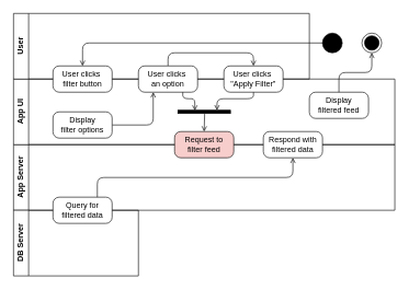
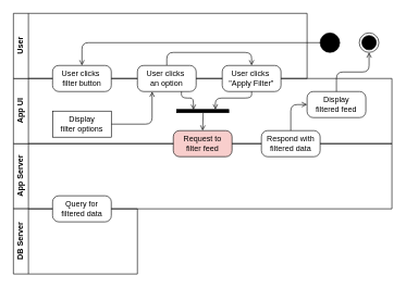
+ <mxCell id="14" style="edgeStyle=orthogonalEdgeStyle;rounded=1;orthogonalLoop=1;jettySize=auto;html=1;exitX=0.5;exitY=0;exitDx=0;exitDy=0;entryX=0;entryY=0.5;entryDx=0;entryDy=0;endArrow=open;endFill=0;curved=0;" parent="2" source="13" target="11" edge="1"><mxGeometry relative="1" as="geometry" /></mxCell>
- <mxCell id="7" value="Display&lt;div&gt;filter options&lt;/div&gt;" style="html=1;align=center;verticalAlign=middle;rounded=1;absoluteArcSize=1;arcSize=19;dashed=0;whiteSpace=wrap;" parent="3" vertex="1"><mxGeometry x="60" y="50" width="90" height="40" as="geometry" /></mxCell>
+ <mxCell id="7" value="Display&lt;div&gt;filter options&lt;/div&gt;" style="html=1;align=center;verticalAlign=middle;absoluteArcSize=1;arcSize=19;dashed=0;whiteSpace=wrap;rounded=0;" parent="3" vertex="1"><mxGeometry x="60" y="50" width="90" height="40" as="geometry" /></mxCell>
- <mxCell id="24" style="edgeStyle=orthogonalEdgeStyle;rounded=1;orthogonalLoop=1;jettySize=auto;html=1;exitX=0.75;exitY=0;exitDx=0;exitDy=0;entryX=0.5;entryY=1;entryDx=0;entryDy=0;endArrow=open;endFill=0;curved=0;" parent="1" source="20" target="13" edge="1"><mxGeometry relative="1" as="geometry" /></mxCell>
